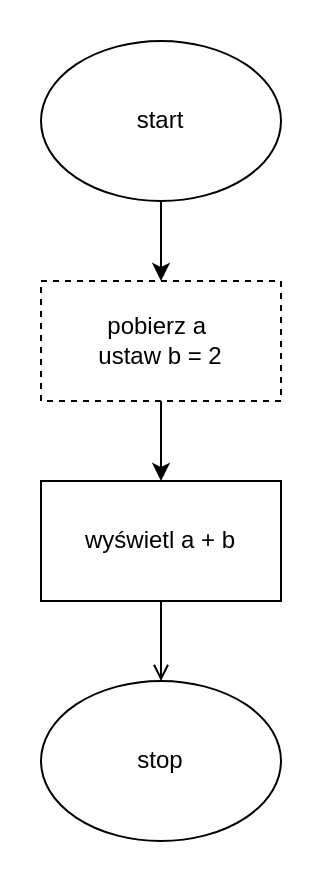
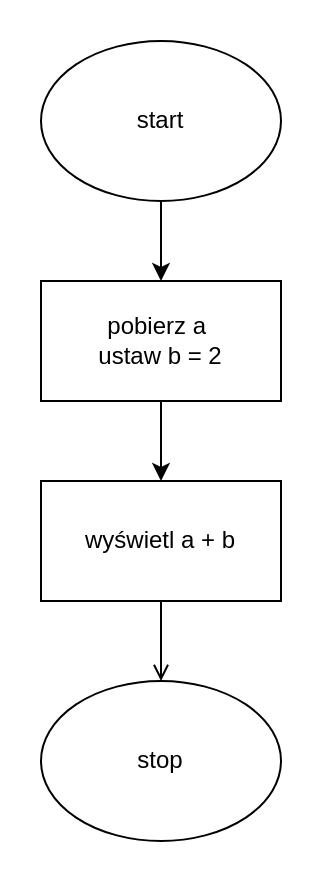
- <mxCell id="5" value="pobierz a&amp;nbsp;&lt;br&gt;ustaw b = 2" style="rounded=0;whiteSpace=wrap;html=1;dashed=1;" parent="1" vertex="1"><mxGeometry x="20" y="140" width="120" height="60" as="geometry" /></mxCell>
+ <mxCell id="5" value="pobierz a&amp;nbsp;&lt;br&gt;ustaw b = 2" style="rounded=0;whiteSpace=wrap;html=1;" parent="1" vertex="1"><mxGeometry x="20" y="140" width="120" height="60" as="geometry" /></mxCell>
